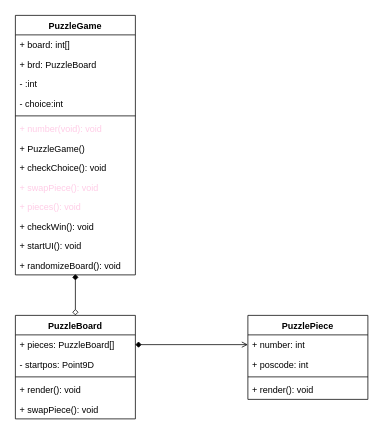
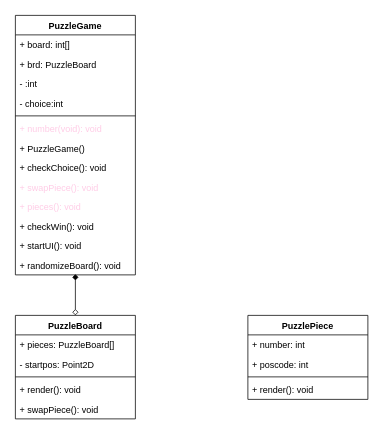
- <mxCell id="14" style="edgeStyle=orthogonalEdgeStyle;rounded=0;orthogonalLoop=1;jettySize=auto;html=1;exitX=1;exitY=0.5;exitDx=0;exitDy=0;entryX=0;entryY=0.5;entryDx=0;entryDy=0;startArrow=diamond;startFill=1;endArrow=open;endFill=0;" edge="1" parent="1" source="3" target="10"><mxGeometry relative="1" as="geometry" /></mxCell>
- <mxCell id="4" value="- startpos: Point9D" style="text;strokeColor=none;fillColor=none;align=left;verticalAlign=top;spacingLeft=4;spacingRight=4;overflow=hidden;rotatable=0;points=[[0,0.5],[1,0.5]];portConstraint=eastwest;" vertex="1" parent="2"><mxGeometry y="52" width="160" height="26" as="geometry" /></mxCell>
+ <mxCell id="4" value="- startpos: Point2D" style="text;strokeColor=none;fillColor=none;align=left;verticalAlign=top;spacingLeft=4;spacingRight=4;overflow=hidden;rotatable=0;points=[[0,0.5],[1,0.5]];portConstraint=eastwest;" vertex="1" parent="2"><mxGeometry y="52" width="160" height="26" as="geometry" /></mxCell>
